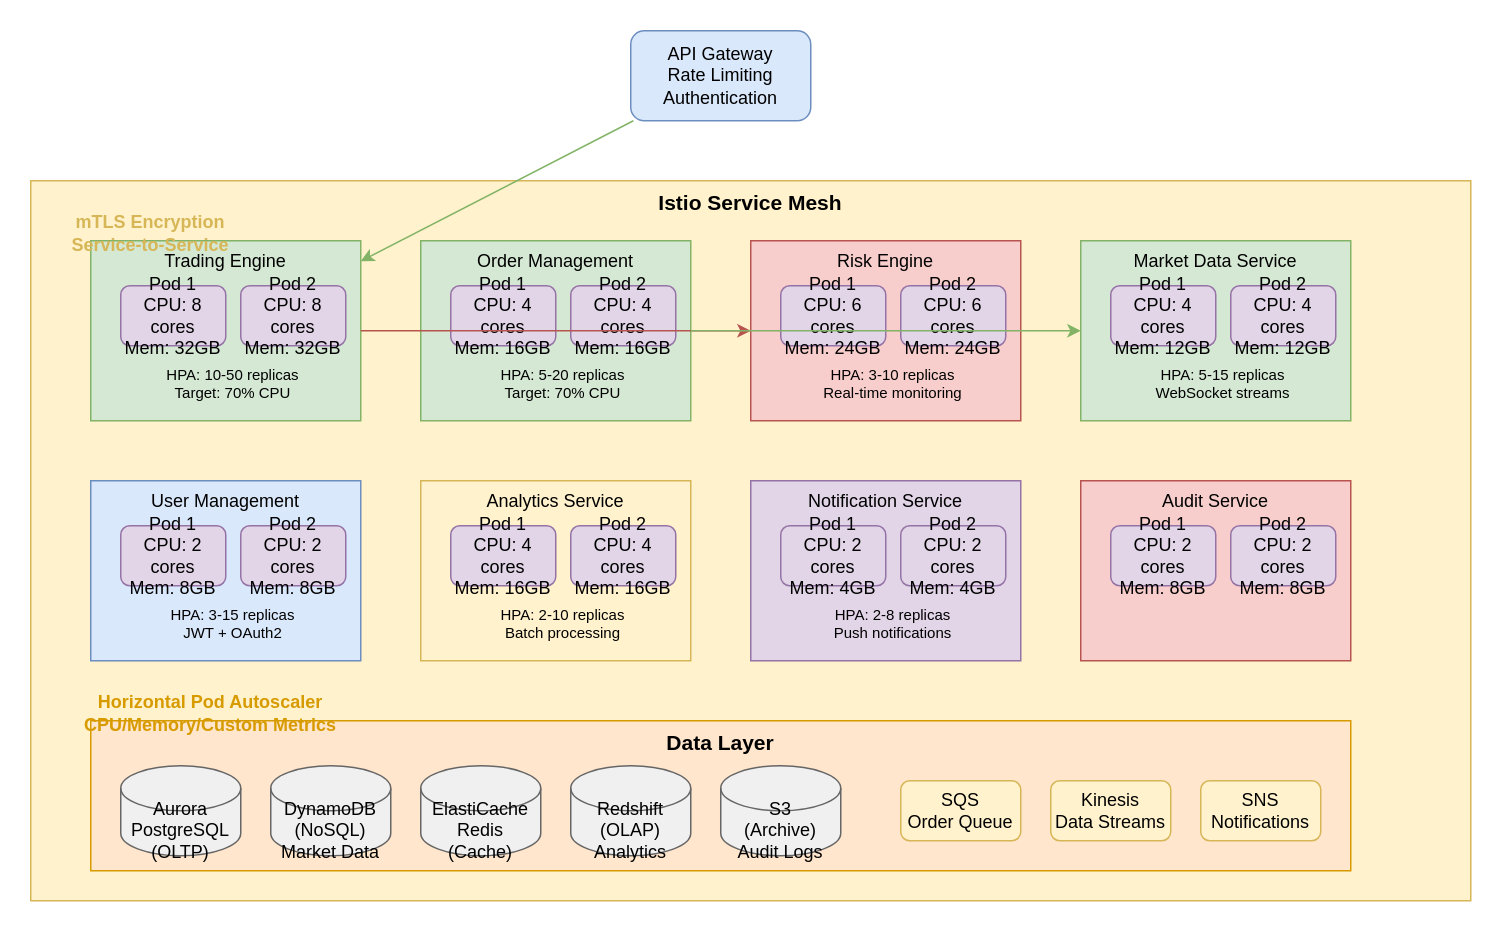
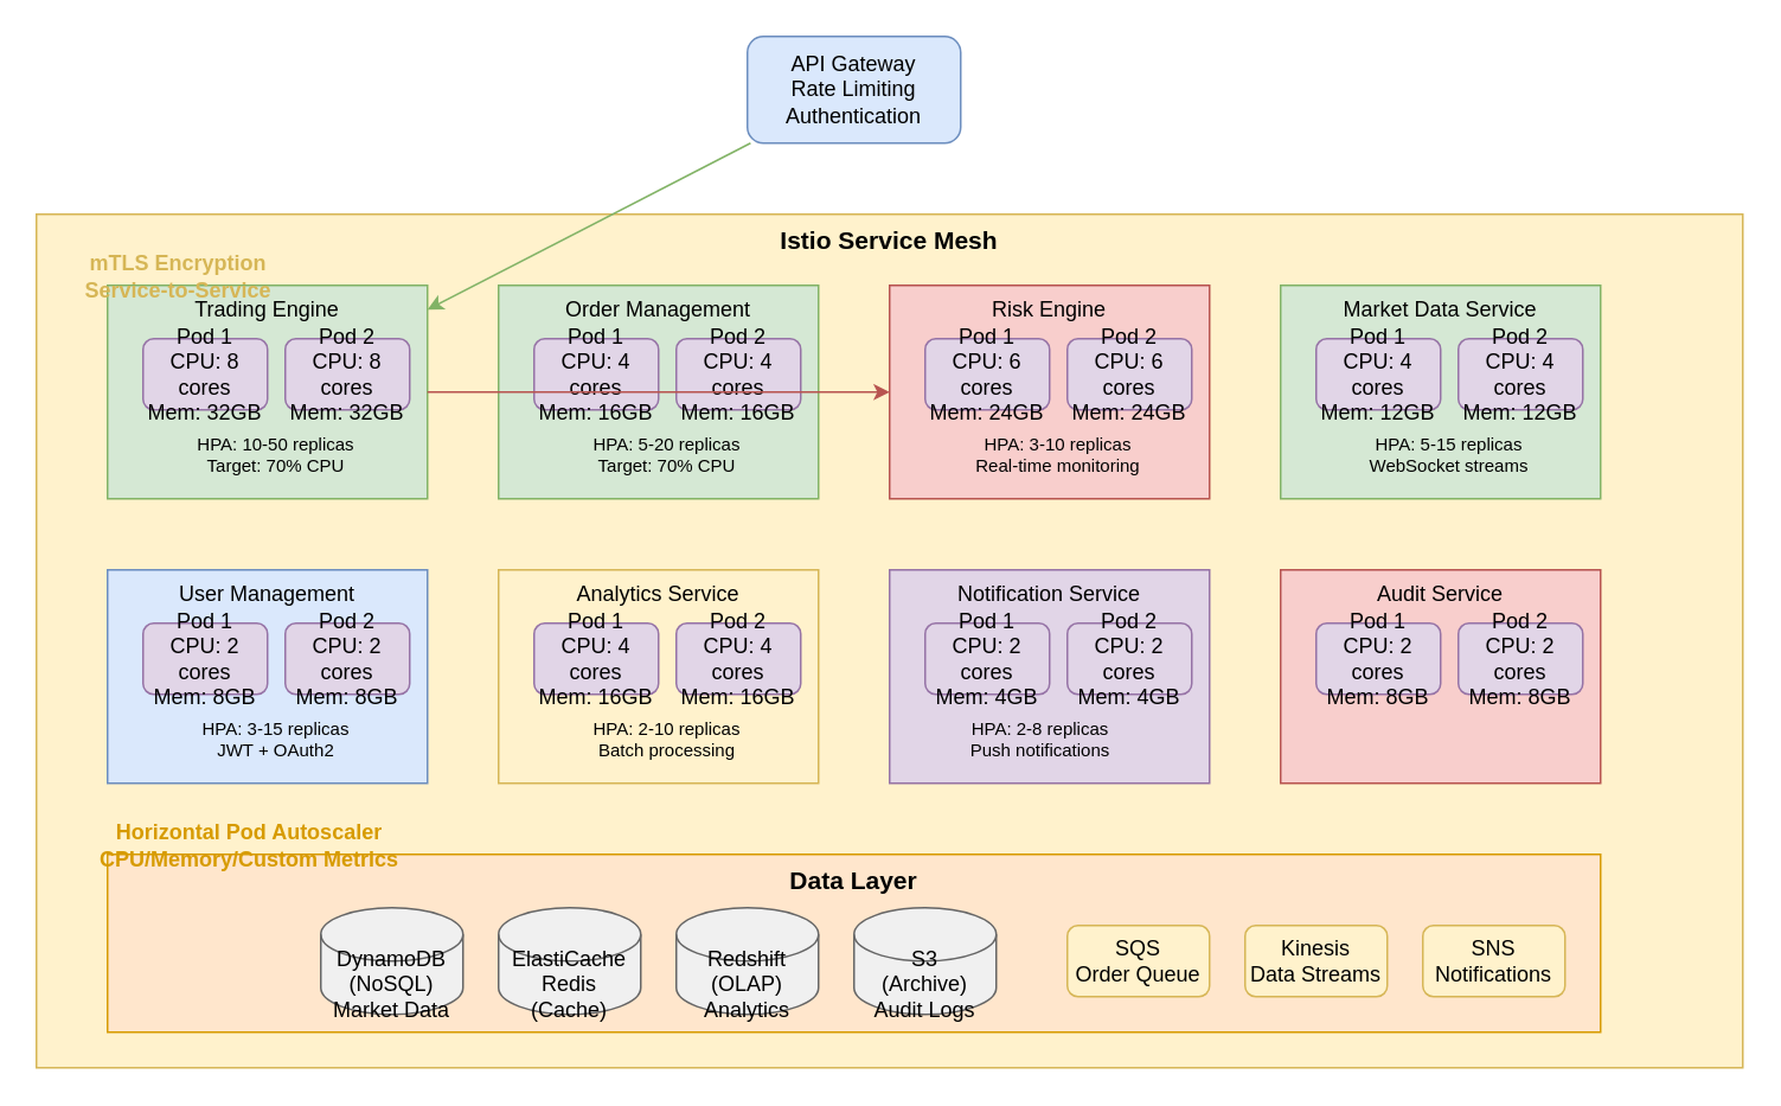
- <mxCell id="46" value="" style="endArrow=classic;html=1;rounded=0;strokeColor=#82b366;" edge="1" parent="1" source="8" target="16"><mxGeometry width="50" height="50" relative="1" as="geometry"><mxPoint x="460" y="220" as="sourcePoint" /><mxPoint x="720" y="220" as="targetPoint" /></mxGeometry></mxCell>
- <mxCell id="31" value="HPA: 2-8 replicas&#10;Push notifications" style="text;html=1;strokeColor=none;fillColor=none;align=center;verticalAlign=middle;whiteSpace=wrap;rounded=0;fontSize=10;" vertex="1" parent="1"><mxGeometry x="520" y="400" width="150" height="30" as="geometry" /></mxCell>
+ <mxCell id="31" value="HPA: 2-8 replicas&#10;Push notifications" style="text;html=1;strokeColor=none;fillColor=none;align=center;verticalAlign=middle;whiteSpace=wrap;rounded=0;fontSize=10;" vertex="1" parent="1"><mxGeometry x="510" y="400" width="150" height="30" as="geometry" /></mxCell>
- <mxCell id="36" value="Aurora&#10;PostgreSQL&#10;(OLTP)" style="shape=cylinder3;whiteSpace=wrap;html=1;boundedLbl=1;backgroundOutline=1;size=15;fillColor=#f0f0f0;strokeColor=#666666;" vertex="1" parent="1"><mxGeometry x="80" y="510" width="80" height="60" as="geometry" /></mxCell>
